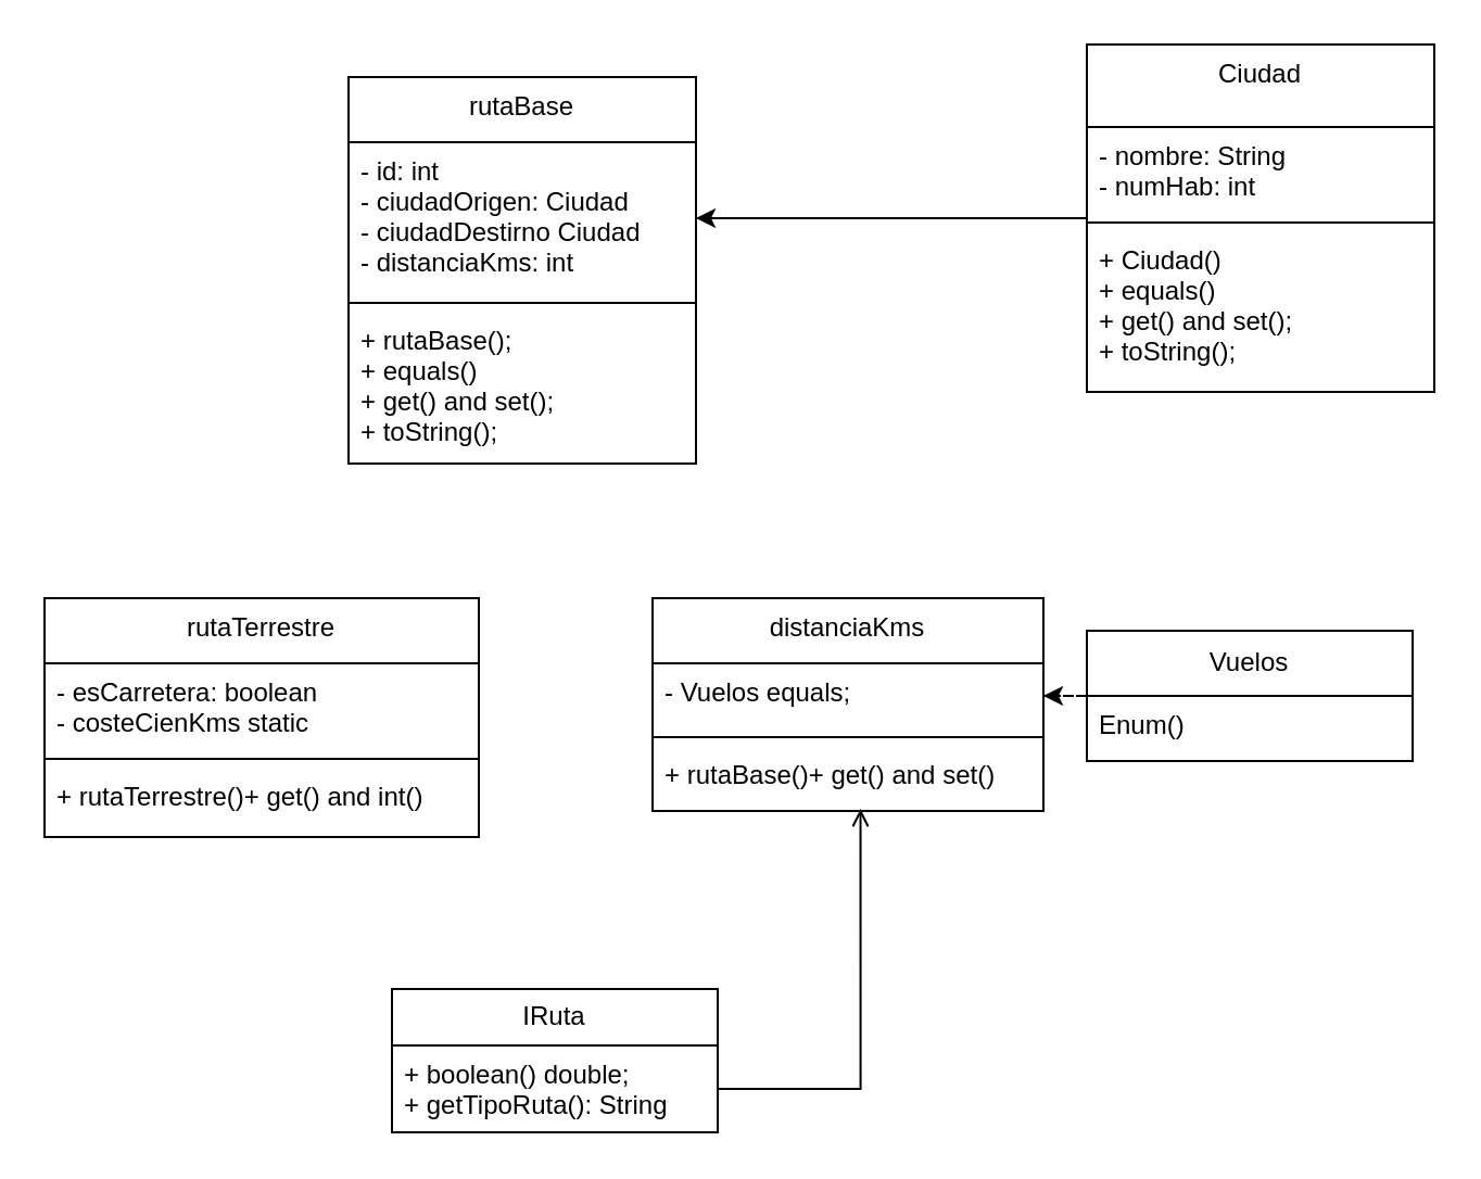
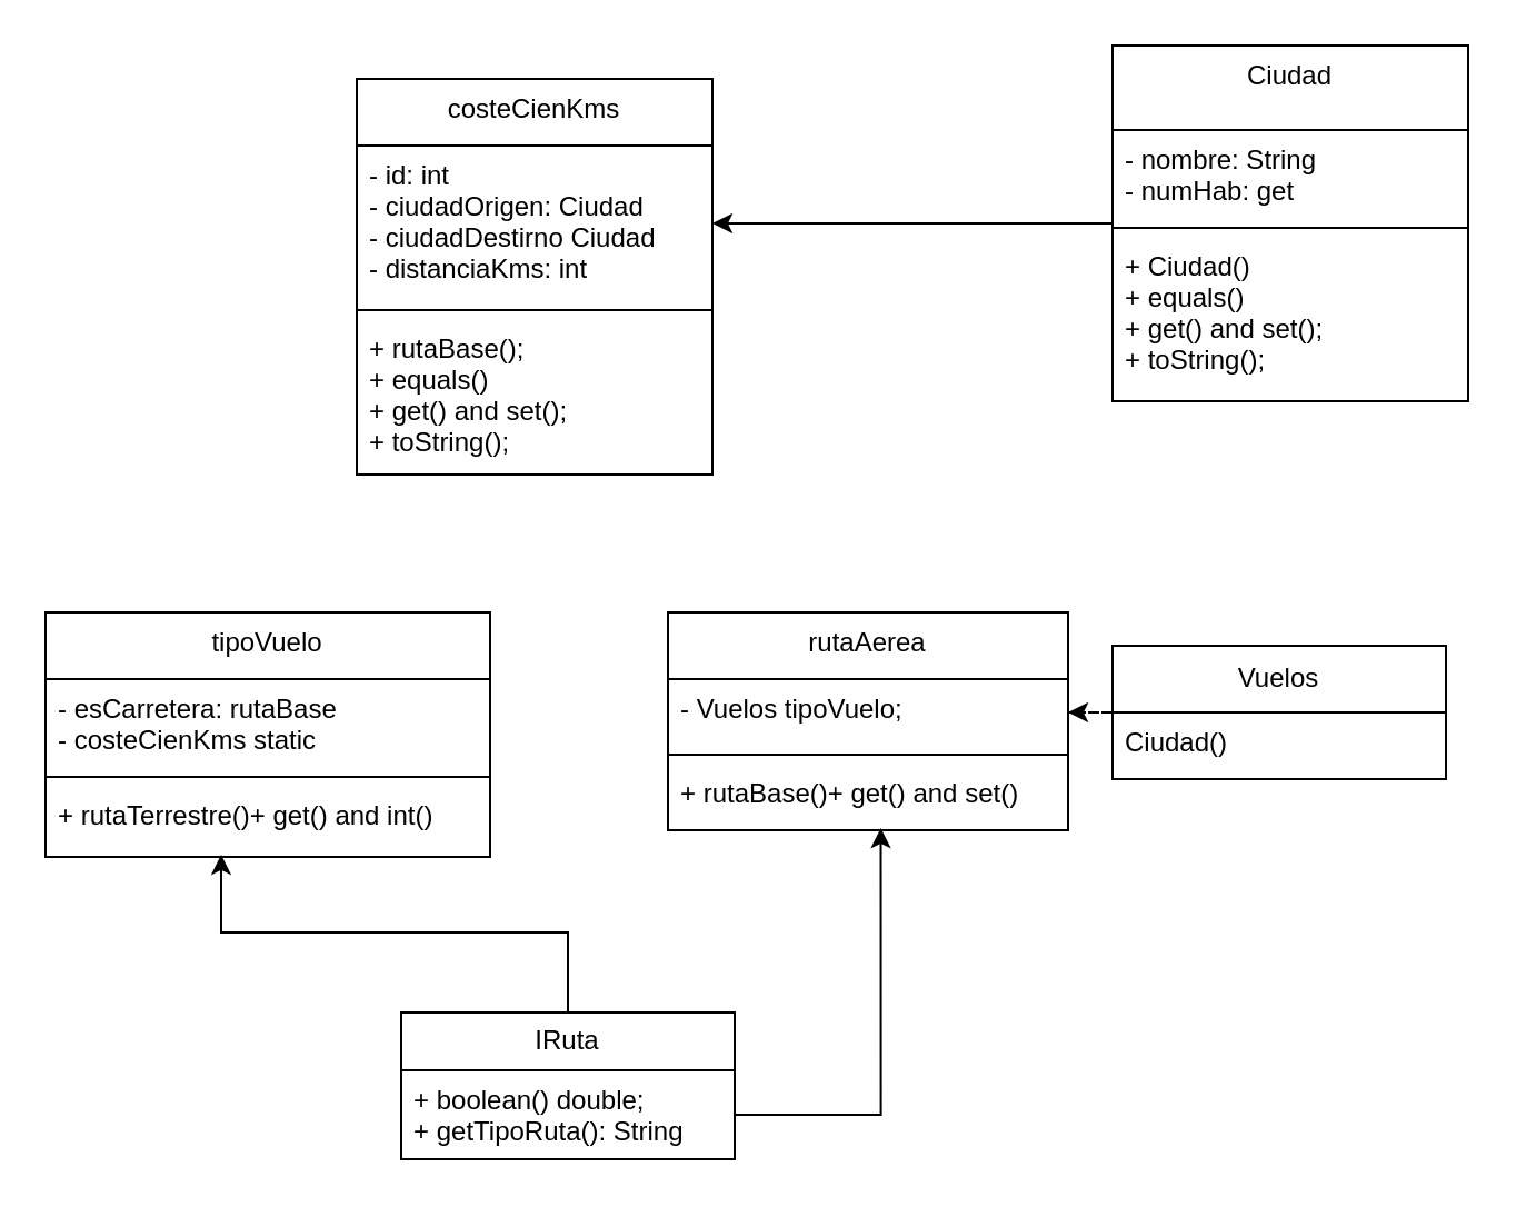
- <mxCell id="2" value="rutaBase" style="swimlane;fontStyle=0;align=center;verticalAlign=top;childLayout=stackLayout;horizontal=1;startSize=30;horizontalStack=0;resizeParent=1;resizeLast=0;collapsible=1;marginBottom=0;rounded=0;shadow=0;strokeWidth=1;autosize=1;" parent="1" vertex="1"><mxGeometry x="160" y="35" width="160" height="178" as="geometry"><mxRectangle x="230" y="140" width="160" height="26" as="alternateBounds" /></mxGeometry></mxCell>
+ <mxCell id="2" value="costeCienKms" style="swimlane;fontStyle=0;align=center;verticalAlign=top;childLayout=stackLayout;horizontal=1;startSize=30;horizontalStack=0;resizeParent=1;resizeLast=0;collapsible=1;marginBottom=0;rounded=0;shadow=0;strokeWidth=1;autosize=1;" parent="1" vertex="1"><mxGeometry x="160" y="35" width="160" height="178" as="geometry"><mxRectangle x="230" y="140" width="160" height="26" as="alternateBounds" /></mxGeometry></mxCell>
- <mxCell id="23" value="- nombre: String&#10;- numHab: int" style="text;align=left;verticalAlign=top;spacingLeft=4;spacingRight=4;overflow=hidden;rotatable=0;points=[[0,0.5],[1,0.5]];portConstraint=eastwest;autosize=1;" vertex="1" parent="22"><mxGeometry y="38" width="160" height="40" as="geometry" /></mxCell>
+ <mxCell id="23" value="- nombre: String&#10;- numHab: get" style="text;align=left;verticalAlign=top;spacingLeft=4;spacingRight=4;overflow=hidden;rotatable=0;points=[[0,0.5],[1,0.5]];portConstraint=eastwest;autosize=1;" vertex="1" parent="22"><mxGeometry y="38" width="160" height="40" as="geometry" /></mxCell>
- <mxCell id="6" value="rutaTerrestre" style="swimlane;fontStyle=0;align=center;verticalAlign=top;childLayout=stackLayout;horizontal=1;startSize=30;horizontalStack=0;resizeParent=1;resizeLast=0;collapsible=1;marginBottom=0;rounded=0;shadow=0;strokeWidth=1;autosize=1;" vertex="1" parent="1"><mxGeometry x="20" y="275" width="200" height="110" as="geometry"><mxRectangle x="230" y="140" width="160" height="26" as="alternateBounds" /></mxGeometry></mxCell>
+ <mxCell id="6" value="tipoVuelo" style="swimlane;fontStyle=0;align=center;verticalAlign=top;childLayout=stackLayout;horizontal=1;startSize=30;horizontalStack=0;resizeParent=1;resizeLast=0;collapsible=1;marginBottom=0;rounded=0;shadow=0;strokeWidth=1;autosize=1;" vertex="1" parent="1"><mxGeometry x="20" y="275" width="200" height="110" as="geometry"><mxRectangle x="230" y="140" width="160" height="26" as="alternateBounds" /></mxGeometry></mxCell>
- <mxCell id="10" value="distanciaKms" style="swimlane;fontStyle=0;align=center;verticalAlign=top;childLayout=stackLayout;horizontal=1;startSize=30;horizontalStack=0;resizeParent=1;resizeLast=0;collapsible=1;marginBottom=0;rounded=0;shadow=0;strokeWidth=1;autosize=1;" vertex="1" parent="1"><mxGeometry x="300" y="275" width="180" height="98" as="geometry"><mxRectangle x="230" y="140" width="160" height="26" as="alternateBounds" /></mxGeometry></mxCell>
+ <mxCell id="10" value="rutaAerea" style="swimlane;fontStyle=0;align=center;verticalAlign=top;childLayout=stackLayout;horizontal=1;startSize=30;horizontalStack=0;resizeParent=1;resizeLast=0;collapsible=1;marginBottom=0;rounded=0;shadow=0;strokeWidth=1;autosize=1;" vertex="1" parent="1"><mxGeometry x="300" y="275" width="180" height="98" as="geometry"><mxRectangle x="230" y="140" width="160" height="26" as="alternateBounds" /></mxGeometry></mxCell>
- <mxCell id="7" value="- esCarretera: boolean&#10;- costeCienKms static" style="text;align=left;verticalAlign=top;spacingLeft=4;spacingRight=4;overflow=hidden;rotatable=0;points=[[0,0.5],[1,0.5]];portConstraint=eastwest;autosize=1;" vertex="1" parent="6"><mxGeometry y="30" width="200" height="40" as="geometry" /></mxCell>
+ <mxCell id="7" value="- esCarretera: rutaBase&#10;- costeCienKms static" style="text;align=left;verticalAlign=top;spacingLeft=4;spacingRight=4;overflow=hidden;rotatable=0;points=[[0,0.5],[1,0.5]];portConstraint=eastwest;autosize=1;" vertex="1" parent="6"><mxGeometry y="30" width="200" height="40" as="geometry" /></mxCell>
- <mxCell id="11" value="- Vuelos equals;&#10;" style="text;align=left;verticalAlign=top;spacingLeft=4;spacingRight=4;overflow=hidden;rotatable=0;points=[[0,0.5],[1,0.5]];portConstraint=eastwest;autosize=1;" vertex="1" parent="10"><mxGeometry y="30" width="180" height="30" as="geometry" /></mxCell>
+ <mxCell id="11" value="- Vuelos tipoVuelo;&#10;" style="text;align=left;verticalAlign=top;spacingLeft=4;spacingRight=4;overflow=hidden;rotatable=0;points=[[0,0.5],[1,0.5]];portConstraint=eastwest;autosize=1;" vertex="1" parent="10"><mxGeometry y="30" width="180" height="30" as="geometry" /></mxCell>
- <mxCell id="18" value="Enum()" style="text;strokeColor=none;fillColor=none;align=left;verticalAlign=top;spacingLeft=4;spacingRight=4;overflow=hidden;rotatable=0;points=[[0,0.5],[1,0.5]];portConstraint=eastwest;whiteSpace=wrap;html=1;autosize=1;" vertex="1" parent="17"><mxGeometry y="30" width="150" height="30" as="geometry" /></mxCell>
+ <mxCell id="18" value="Ciudad()" style="text;strokeColor=none;fillColor=none;align=left;verticalAlign=top;spacingLeft=4;spacingRight=4;overflow=hidden;rotatable=0;points=[[0,0.5],[1,0.5]];portConstraint=eastwest;whiteSpace=wrap;html=1;autosize=1;" vertex="1" parent="17"><mxGeometry y="30" width="150" height="30" as="geometry" /></mxCell>
- <mxCell id="19" style="edgeStyle=orthogonalEdgeStyle;rounded=0;orthogonalLoop=1;jettySize=auto;html=1;entryX=0.532;entryY=0.967;entryDx=0;entryDy=0;entryPerimeter=0;endArrow=open;" edge="1" parent="1" source="15" target="13"><mxGeometry relative="1" as="geometry" /></mxCell>
+ <mxCell id="19" style="edgeStyle=orthogonalEdgeStyle;rounded=0;orthogonalLoop=1;jettySize=auto;html=1;entryX=0.532;entryY=0.967;entryDx=0;entryDy=0;entryPerimeter=0;" edge="1" parent="1" source="15" target="13"><mxGeometry relative="1" as="geometry" /></mxCell>
+ <mxCell id="20" style="edgeStyle=orthogonalEdgeStyle;rounded=0;orthogonalLoop=1;jettySize=auto;html=1;entryX=0.395;entryY=1.033;entryDx=0;entryDy=0;entryPerimeter=0;" edge="1" parent="1" source="14" target="9"><mxGeometry relative="1" as="geometry" /></mxCell>
